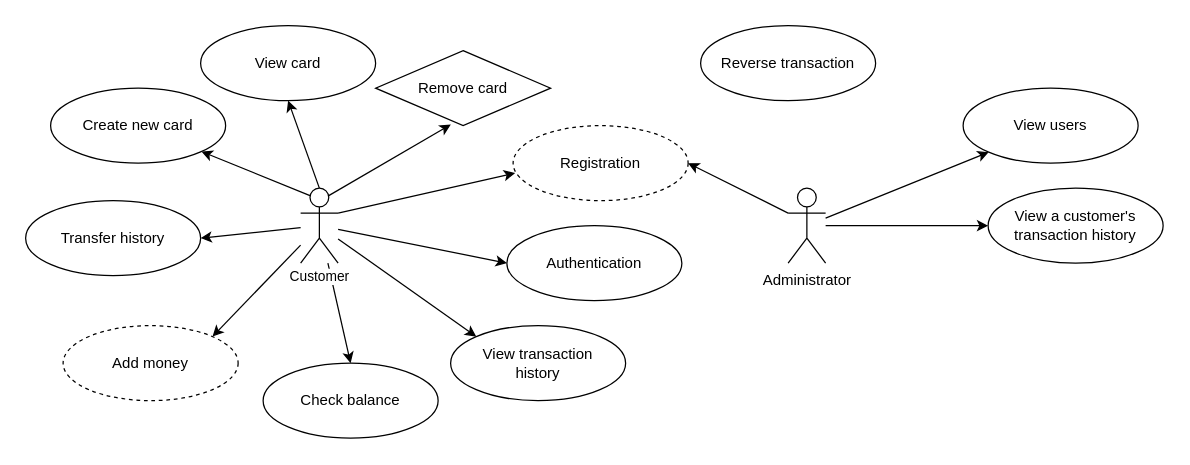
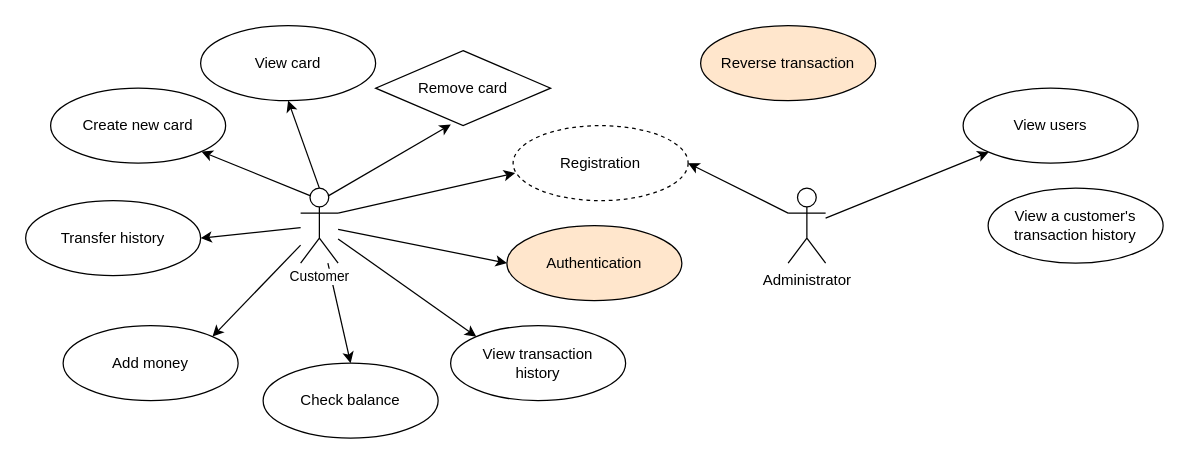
- <mxCell id="12" value="Reverse transaction" style="ellipse;whiteSpace=wrap;html=1;" parent="1" vertex="1"><mxGeometry x="560" y="20" width="140" height="60" as="geometry" /></mxCell>
+ <mxCell id="12" value="Reverse transaction" style="ellipse;whiteSpace=wrap;html=1;fillColor=#ffe6cc;" parent="1" vertex="1"><mxGeometry x="560" y="20" width="140" height="60" as="geometry" /></mxCell>
- <mxCell id="11" value="" style="endArrow=classic;html=1;rounded=0;entryX=0;entryY=0.5;entryDx=0;entryDy=0;" parent="1" source="3" target="24" edge="1"><mxGeometry width="50" height="50" relative="1" as="geometry"><mxPoint x="656" y="220" as="sourcePoint" /><mxPoint x="660" y="320" as="targetPoint" /></mxGeometry></mxCell>
- <mxCell id="2" value="Authentication" style="ellipse;whiteSpace=wrap;html=1;" parent="1" vertex="1"><mxGeometry x="405" y="180" width="140" height="60" as="geometry" /></mxCell>
+ <mxCell id="2" value="Authentication" style="ellipse;whiteSpace=wrap;html=1;fillColor=#ffe6cc;" parent="1" vertex="1"><mxGeometry x="405" y="180" width="140" height="60" as="geometry" /></mxCell>
- <mxCell id="20" value="Add money" style="ellipse;whiteSpace=wrap;html=1;dashed=1;" parent="1" vertex="1"><mxGeometry x="50" y="260" width="140" height="60" as="geometry" /></mxCell>
+ <mxCell id="20" value="Add money" style="ellipse;whiteSpace=wrap;html=1;" parent="1" vertex="1"><mxGeometry x="50" y="260" width="140" height="60" as="geometry" /></mxCell>
